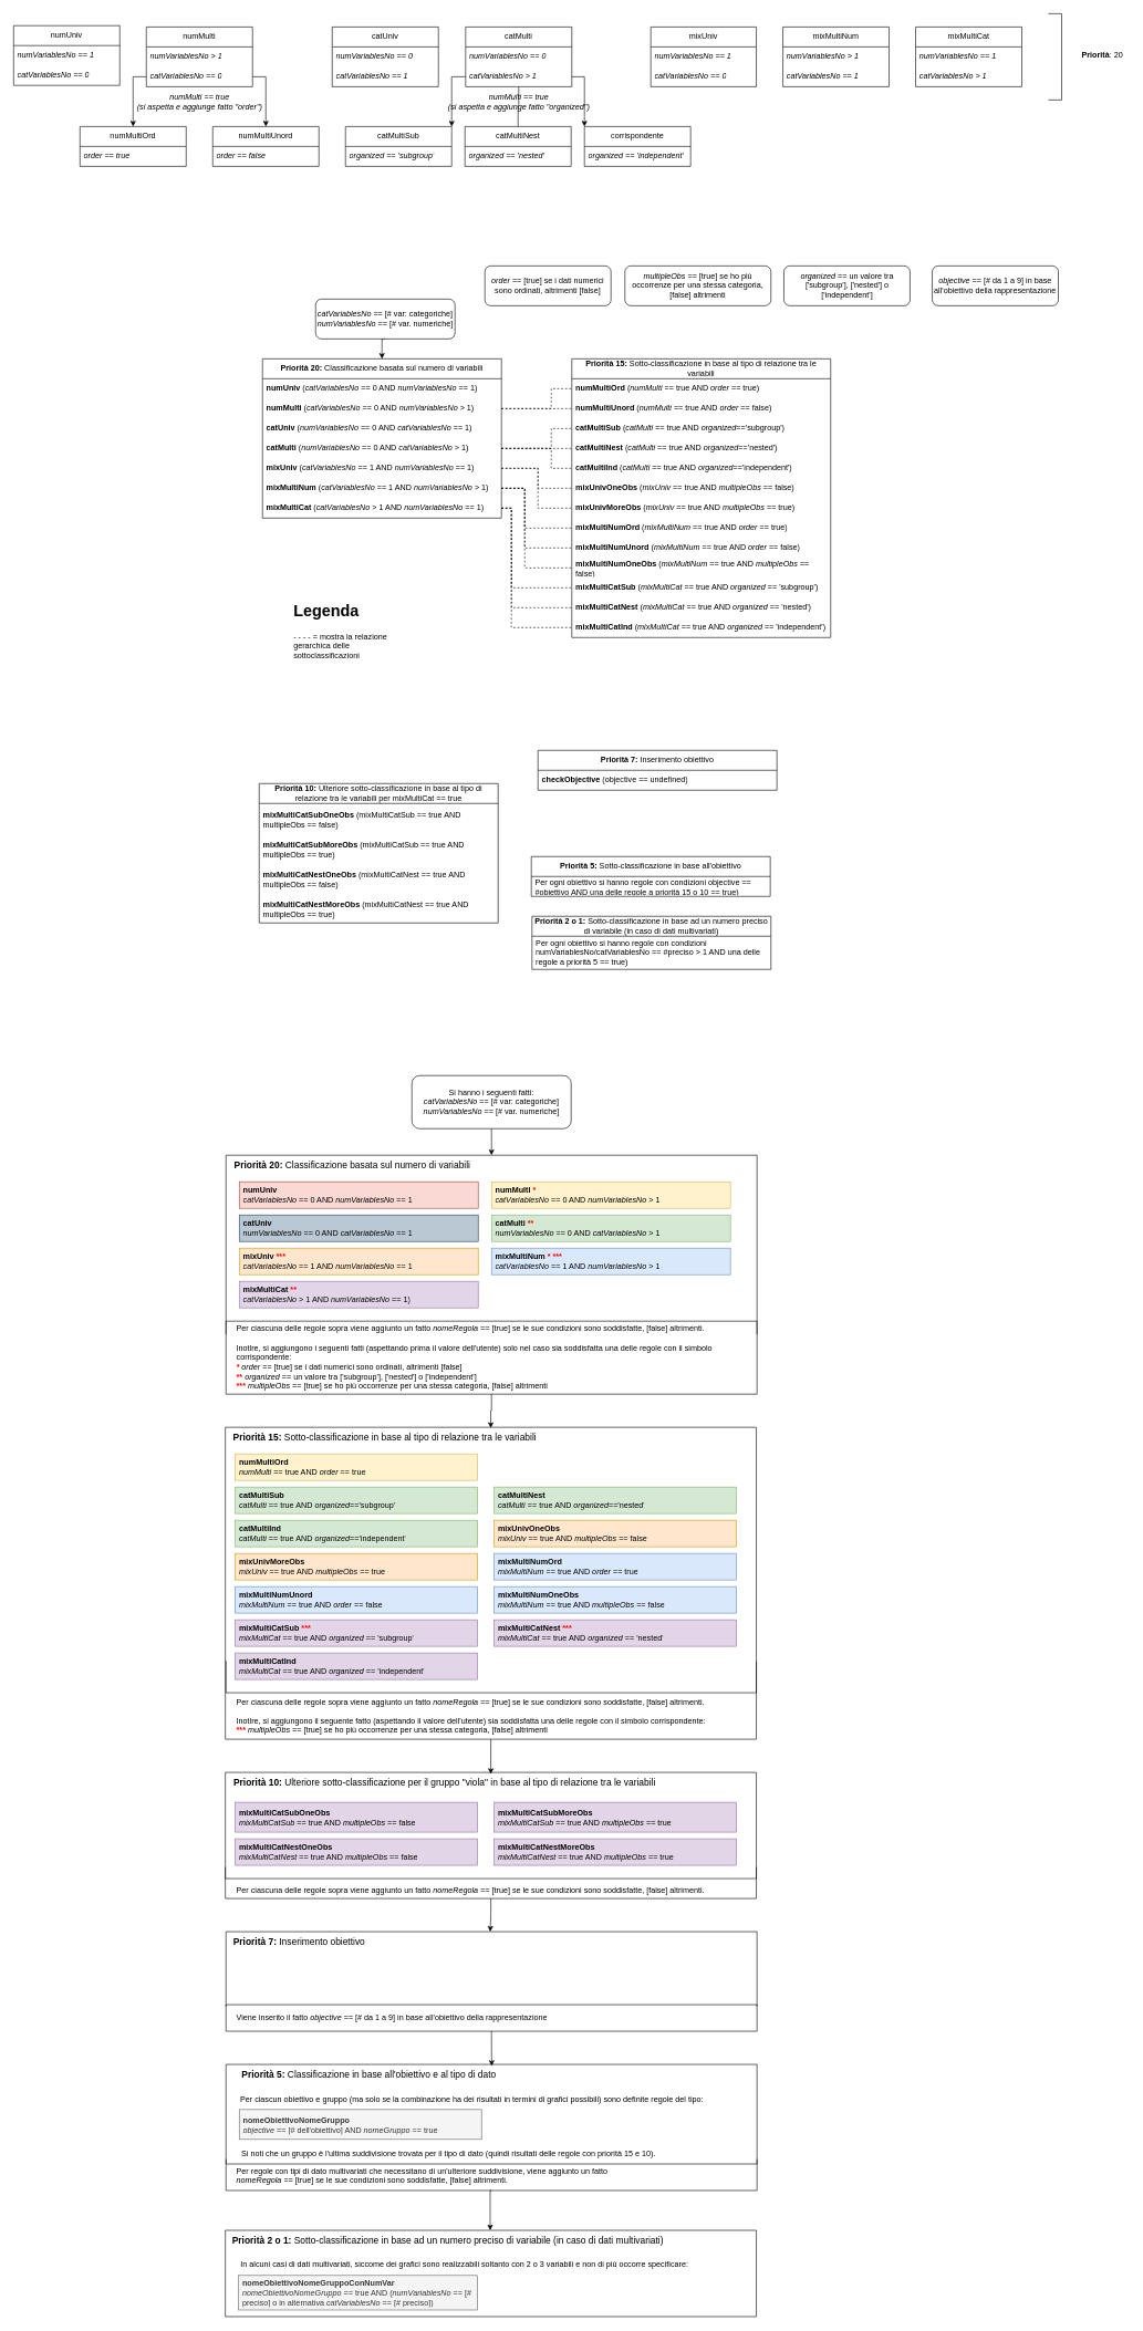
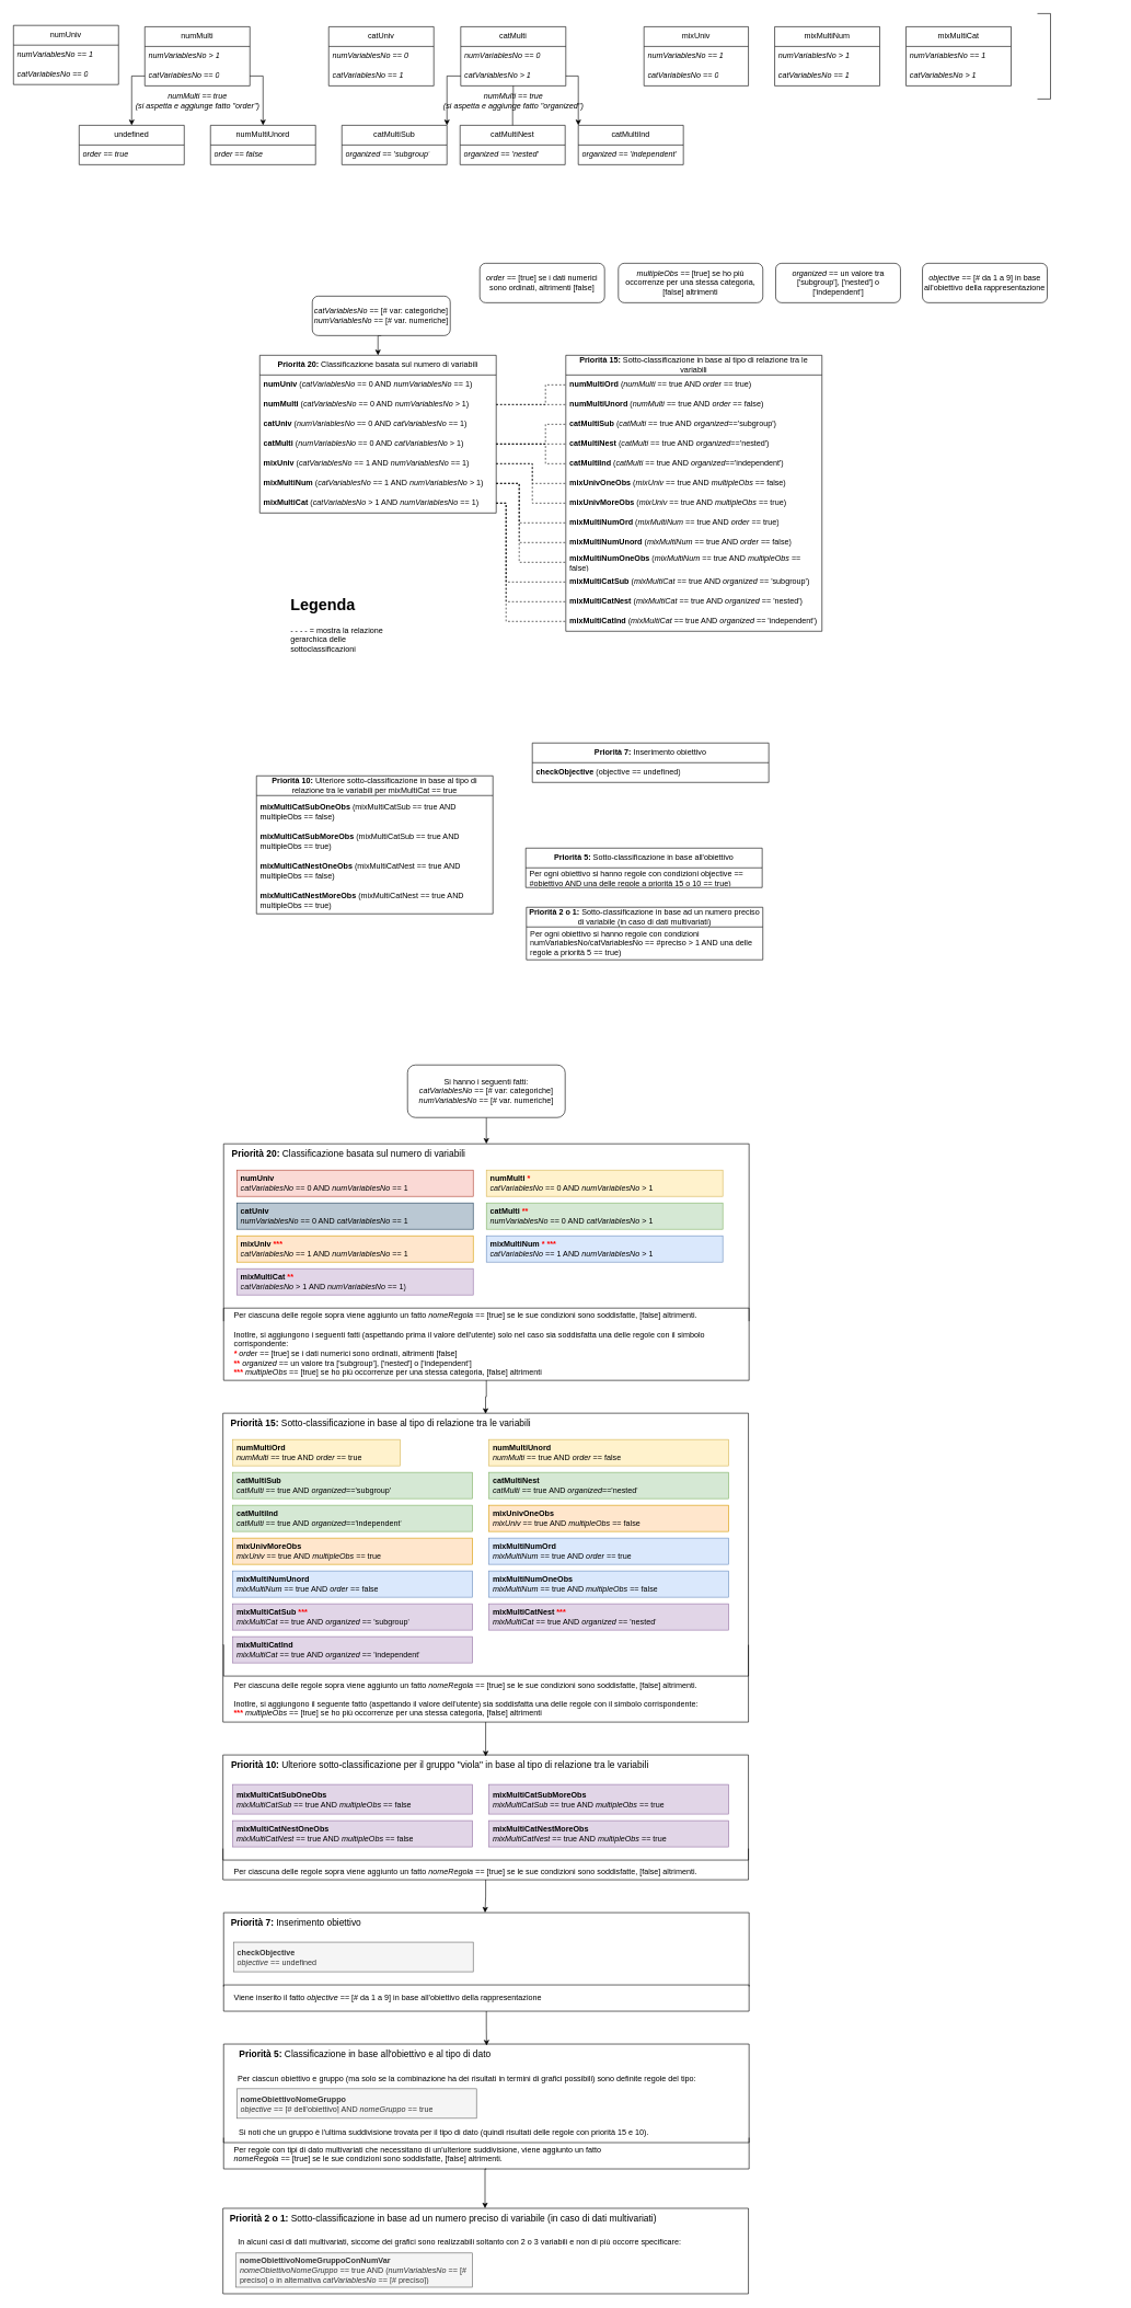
- <mxCell id="24" value="&lt;b&gt;Priorità&lt;/b&gt;: 20" style="text;html=1;align=center;verticalAlign=middle;resizable=0;points=[];autosize=1;strokeColor=none;fillColor=none;" vertex="1" parent="1"><mxGeometry x="1620" y="68" width="80" height="30" as="geometry" /></mxCell>
- <mxCell id="25" value="numMultiOrd" style="swimlane;fontStyle=0;childLayout=stackLayout;horizontal=1;startSize=30;horizontalStack=0;resizeParent=1;resizeParentMax=0;resizeLast=0;collapsible=1;marginBottom=0;whiteSpace=wrap;html=1;" vertex="1" parent="1"><mxGeometry x="120" y="190" width="160" height="60" as="geometry" /></mxCell>
+ <mxCell id="25" value="undefined" style="swimlane;fontStyle=0;childLayout=stackLayout;horizontal=1;startSize=30;horizontalStack=0;resizeParent=1;resizeParentMax=0;resizeLast=0;collapsible=1;marginBottom=0;whiteSpace=wrap;html=1;" vertex="1" parent="1"><mxGeometry x="120" y="190" width="160" height="60" as="geometry" /></mxCell>
- <mxCell id="36" value="corrispondente" style="swimlane;fontStyle=0;childLayout=stackLayout;horizontal=1;startSize=30;horizontalStack=0;resizeParent=1;resizeParentMax=0;resizeLast=0;collapsible=1;marginBottom=0;whiteSpace=wrap;html=1;" vertex="1" parent="1"><mxGeometry x="880" y="190" width="160" height="60" as="geometry" /></mxCell>
+ <mxCell id="36" value="catMultiInd" style="swimlane;fontStyle=0;childLayout=stackLayout;horizontal=1;startSize=30;horizontalStack=0;resizeParent=1;resizeParentMax=0;resizeLast=0;collapsible=1;marginBottom=0;whiteSpace=wrap;html=1;" vertex="1" parent="1"><mxGeometry x="880" y="190" width="160" height="60" as="geometry" /></mxCell>
- <mxCell id="109" value="&lt;div&gt;&lt;b&gt;numMultiOrd&lt;/b&gt;&lt;/div&gt;&lt;div&gt;&lt;i&gt;numMulti &lt;/i&gt;== true AND &lt;i&gt;order &lt;/i&gt;== true&lt;/div&gt;" style="text;strokeColor=#d6b656;fillColor=#fff2cc;align=left;verticalAlign=middle;spacingLeft=4;spacingRight=4;overflow=hidden;points=[[0,0.5],[1,0.5]];portConstraint=eastwest;rotatable=0;whiteSpace=wrap;html=1;" vertex="1" parent="107"><mxGeometry x="15" y="40" width="365" height="40" as="geometry" /></mxCell>
+ <mxCell id="109" value="&lt;div&gt;&lt;b&gt;numMultiOrd&lt;/b&gt;&lt;/div&gt;&lt;div&gt;&lt;i&gt;numMulti &lt;/i&gt;== true AND &lt;i&gt;order &lt;/i&gt;== true&lt;/div&gt;" style="text;strokeColor=#d6b656;fillColor=#fff2cc;align=left;verticalAlign=middle;spacingLeft=4;spacingRight=4;overflow=hidden;points=[[0,0.5],[1,0.5]];portConstraint=eastwest;rotatable=0;whiteSpace=wrap;html=1;" vertex="1" parent="107"><mxGeometry x="15" y="40" width="255" height="40" as="geometry" /></mxCell>
+ <mxCell id="110" value="&lt;div&gt;&lt;b&gt;numMultiUnord&lt;/b&gt;&lt;/div&gt;&lt;div&gt;&lt;i&gt;numMulti &lt;/i&gt;== true AND &lt;i&gt;order &lt;/i&gt;== false&lt;/div&gt;" style="text;strokeColor=#d6b656;fillColor=#fff2cc;align=left;verticalAlign=middle;spacingLeft=4;spacingRight=4;overflow=hidden;points=[[0,0.5],[1,0.5]];portConstraint=eastwest;rotatable=0;whiteSpace=wrap;html=1;" vertex="1" parent="107"><mxGeometry x="405" y="40" width="365" height="40" as="geometry" /></mxCell>
+ <mxCell id="137" value="&lt;div&gt;&lt;b&gt;checkObjective &lt;/b&gt;&lt;br&gt;&lt;/div&gt;&lt;div&gt;&lt;i&gt;objective &lt;/i&gt;== undefined&lt;br&gt;&lt;/div&gt;" style="text;strokeColor=#666666;fillColor=#f5f5f5;align=left;verticalAlign=middle;spacingLeft=4;spacingRight=4;overflow=hidden;points=[[0,0.5],[1,0.5]];portConstraint=eastwest;rotatable=0;whiteSpace=wrap;html=1;fontColor=#333333;" vertex="1" parent="135"><mxGeometry x="15" y="45" width="365" height="45" as="geometry" /></mxCell>
